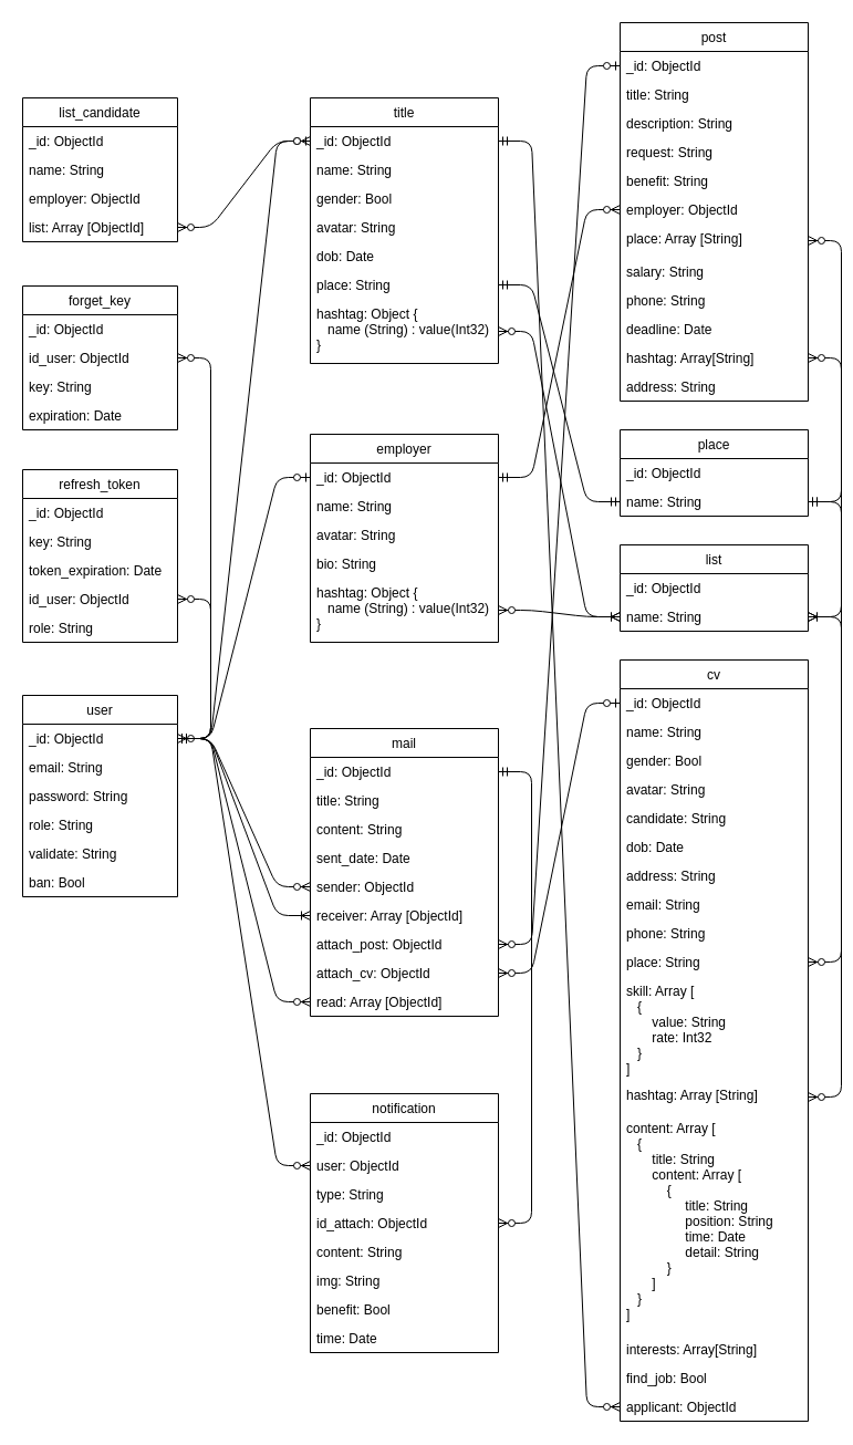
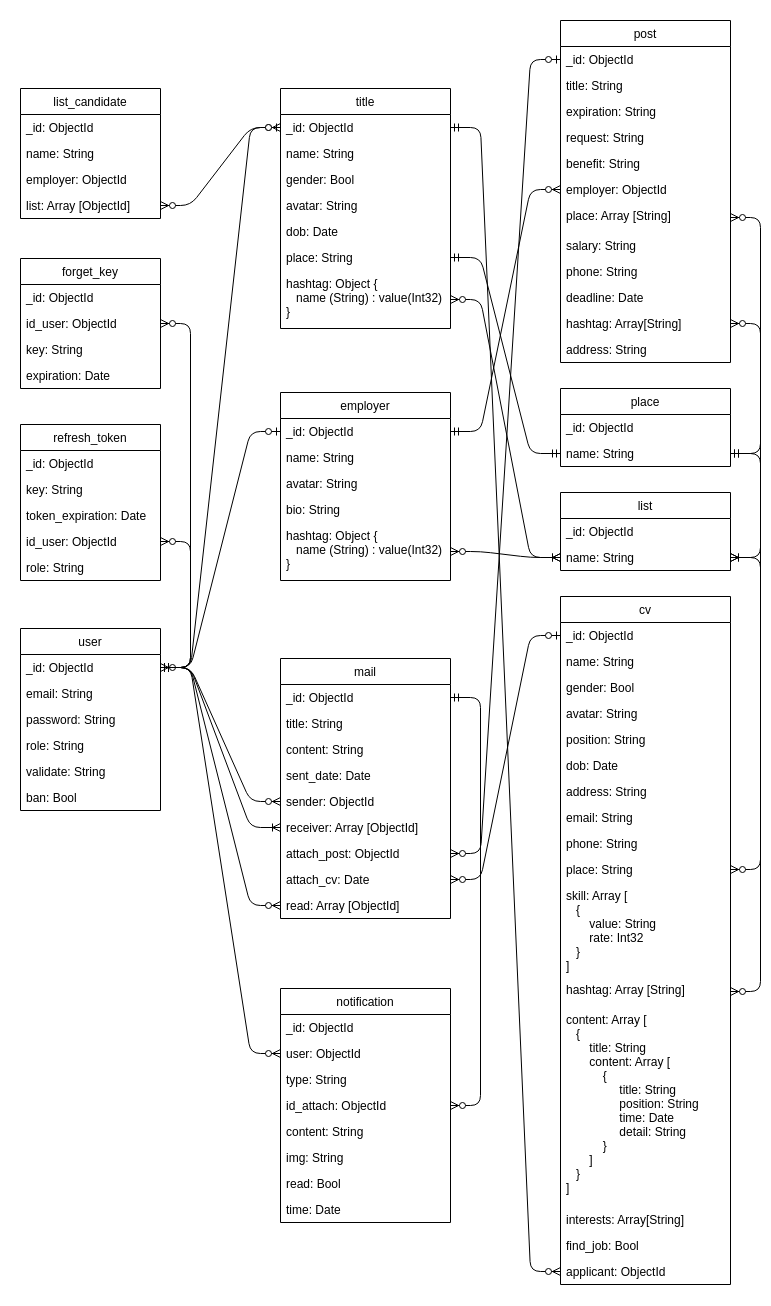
- <mxCell id="65" value="description: String" style="text;strokeColor=none;fillColor=none;align=left;verticalAlign=top;spacingLeft=4;spacingRight=4;overflow=hidden;rotatable=0;points=[[0,0.5],[1,0.5]];portConstraint=eastwest;" vertex="1" parent="62"><mxGeometry y="78" width="170" height="26" as="geometry" /></mxCell>
+ <mxCell id="65" value="expiration: String" style="text;strokeColor=none;fillColor=none;align=left;verticalAlign=top;spacingLeft=4;spacingRight=4;overflow=hidden;rotatable=0;points=[[0,0.5],[1,0.5]];portConstraint=eastwest;" vertex="1" parent="62"><mxGeometry y="78" width="170" height="26" as="geometry" /></mxCell>
- <mxCell id="49" value="candidate: String" style="text;strokeColor=none;fillColor=none;align=left;verticalAlign=top;spacingLeft=4;spacingRight=4;overflow=hidden;rotatable=0;points=[[0,0.5],[1,0.5]];portConstraint=eastwest;" vertex="1" parent="44"><mxGeometry y="130" width="170" height="26" as="geometry" /></mxCell>
+ <mxCell id="49" value="position: String" style="text;strokeColor=none;fillColor=none;align=left;verticalAlign=top;spacingLeft=4;spacingRight=4;overflow=hidden;rotatable=0;points=[[0,0.5],[1,0.5]];portConstraint=eastwest;" vertex="1" parent="44"><mxGeometry y="130" width="170" height="26" as="geometry" /></mxCell>
- <mxCell id="90" value="attach_cv: ObjectId" style="text;strokeColor=none;fillColor=none;align=left;verticalAlign=top;spacingLeft=4;spacingRight=4;overflow=hidden;rotatable=0;points=[[0,0.5],[1,0.5]];portConstraint=eastwest;" vertex="1" parent="82"><mxGeometry y="208" width="170" height="26" as="geometry" /></mxCell>
+ <mxCell id="90" value="attach_cv: Date" style="text;strokeColor=none;fillColor=none;align=left;verticalAlign=top;spacingLeft=4;spacingRight=4;overflow=hidden;rotatable=0;points=[[0,0.5],[1,0.5]];portConstraint=eastwest;" vertex="1" parent="82"><mxGeometry y="208" width="170" height="26" as="geometry" /></mxCell>
- <mxCell id="112" value="benefit: Bool" style="text;strokeColor=none;fillColor=none;align=left;verticalAlign=top;spacingLeft=4;spacingRight=4;overflow=hidden;rotatable=0;points=[[0,0.5],[1,0.5]];portConstraint=eastwest;" vertex="1" parent="105"><mxGeometry y="182" width="170" height="26" as="geometry" /></mxCell>
+ <mxCell id="112" value="read: Bool" style="text;strokeColor=none;fillColor=none;align=left;verticalAlign=top;spacingLeft=4;spacingRight=4;overflow=hidden;rotatable=0;points=[[0,0.5],[1,0.5]];portConstraint=eastwest;" vertex="1" parent="105"><mxGeometry y="182" width="170" height="26" as="geometry" /></mxCell>
